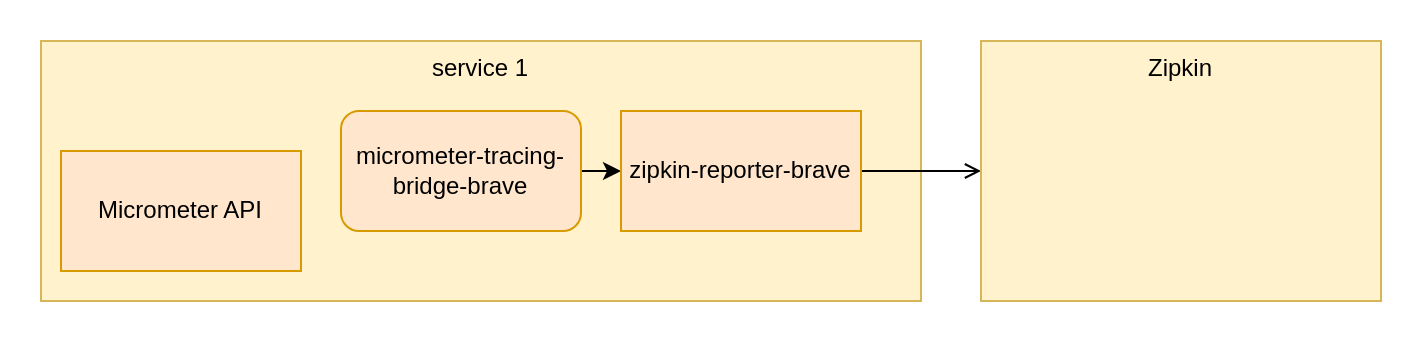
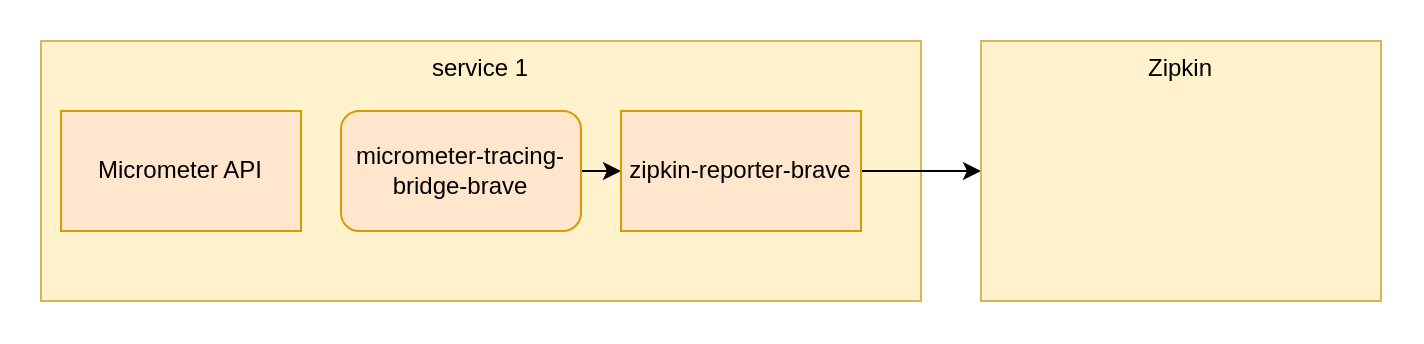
- <mxCell id="6" style="edgeStyle=orthogonalEdgeStyle;rounded=0;orthogonalLoop=1;jettySize=auto;html=1;exitX=1;exitY=0.5;exitDx=0;exitDy=0;entryX=0;entryY=0.5;entryDx=0;entryDy=0;endArrow=open;" edge="1" parent="1" source="7" target="8"><mxGeometry relative="1" as="geometry" /></mxCell>
+ <mxCell id="6" style="edgeStyle=orthogonalEdgeStyle;rounded=0;orthogonalLoop=1;jettySize=auto;html=1;exitX=1;exitY=0.5;exitDx=0;exitDy=0;entryX=0;entryY=0.5;entryDx=0;entryDy=0;" edge="1" parent="1" source="7" target="8"><mxGeometry relative="1" as="geometry" /></mxCell>
- <mxCell id="3" value="Micrometer API" style="rounded=0;whiteSpace=wrap;html=1;fillColor=#ffe6cc;strokeColor=#d79b00;" vertex="1" parent="1"><mxGeometry x="30" y="75" width="120" height="60" as="geometry" /></mxCell>
+ <mxCell id="3" value="Micrometer API" style="rounded=0;whiteSpace=wrap;html=1;fillColor=#ffe6cc;strokeColor=#d79b00;" vertex="1" parent="1"><mxGeometry x="30" y="55" width="120" height="60" as="geometry" /></mxCell>
